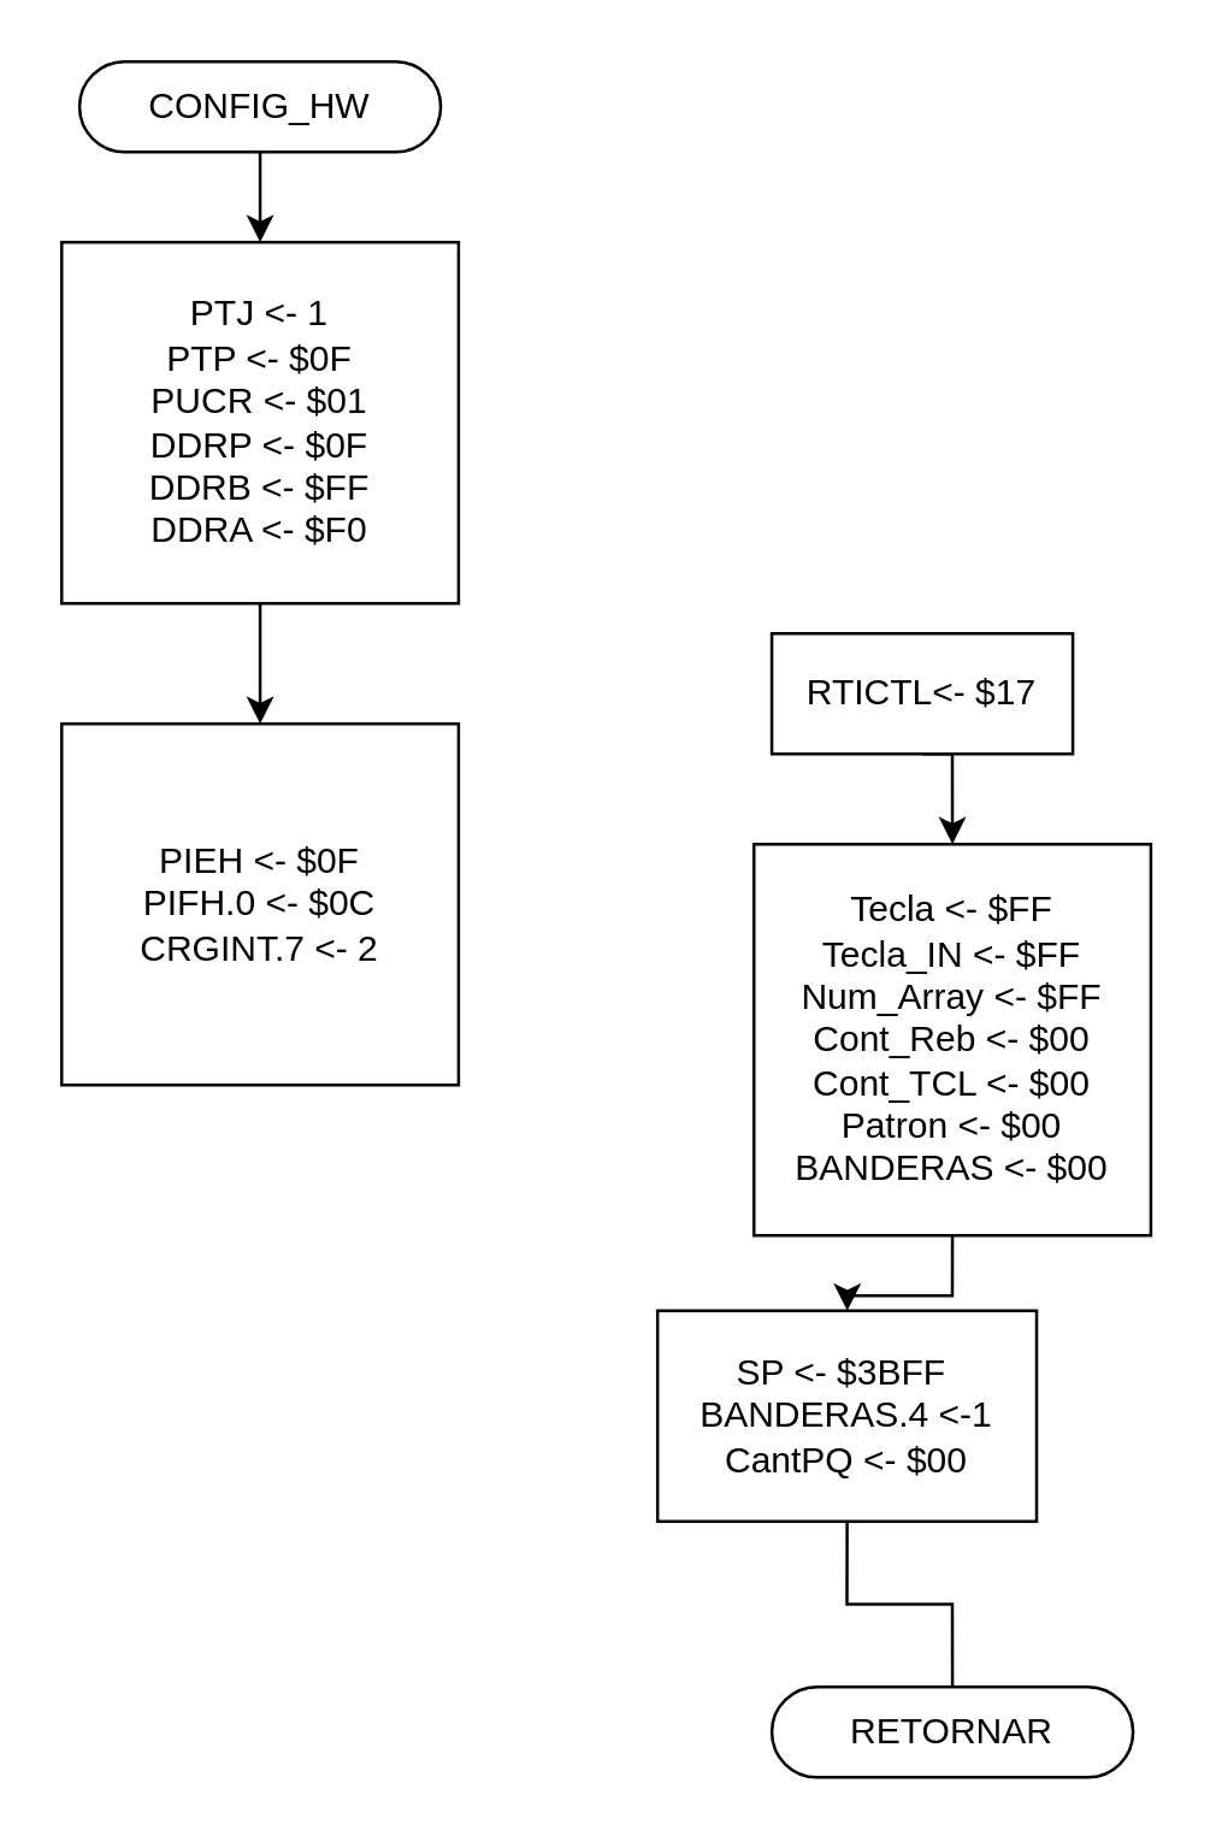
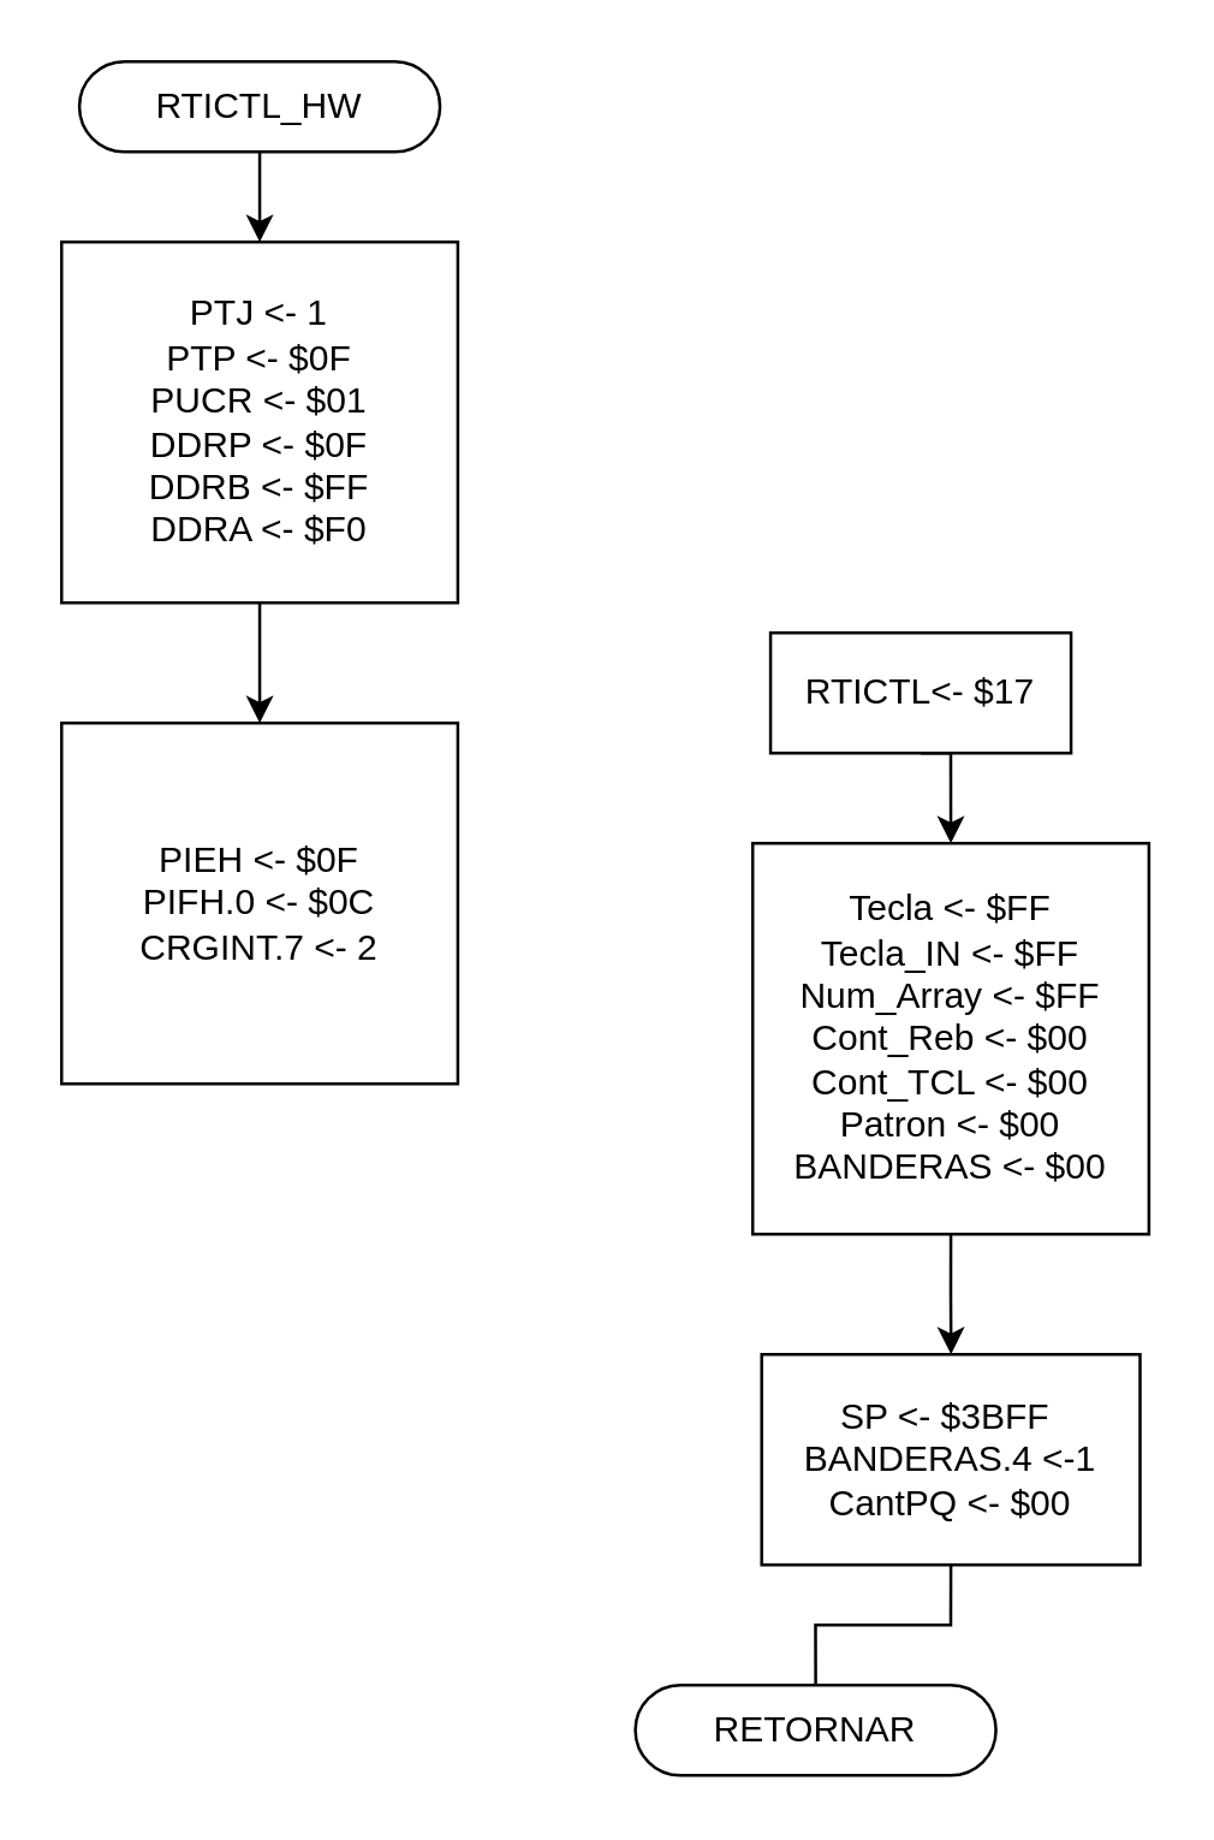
- <mxCell id="3" value="CONFIG_HW" style="rounded=1;whiteSpace=wrap;html=1;fontSize=12;glass=0;strokeWidth=1;shadow=0;arcSize=50;" parent="1" vertex="1"><mxGeometry x="25.93" y="20" width="120" height="30" as="geometry" /></mxCell>
+ <mxCell id="3" value="RTICTL_HW" style="rounded=1;whiteSpace=wrap;html=1;fontSize=12;glass=0;strokeWidth=1;shadow=0;arcSize=50;" parent="1" vertex="1"><mxGeometry x="25.93" y="20" width="120" height="30" as="geometry" /></mxCell>
- <mxCell id="11" value="&lt;span&gt;SP &amp;lt;-&amp;nbsp;$3BFF&amp;nbsp;&lt;br&gt;BANDERAS.4 &amp;lt;-1&lt;br&gt;CantPQ &amp;lt;- $00&lt;br&gt;&lt;/span&gt;" style="rounded=0;whiteSpace=wrap;html=1;" parent="1" vertex="1"><mxGeometry x="217.98" y="435" width="125.92" height="70" as="geometry" /></mxCell>
+ <mxCell id="11" value="&lt;span&gt;SP &amp;lt;-&amp;nbsp;$3BFF&amp;nbsp;&lt;br&gt;BANDERAS.4 &amp;lt;-1&lt;br&gt;CantPQ &amp;lt;- $00&lt;br&gt;&lt;/span&gt;" style="rounded=0;whiteSpace=wrap;html=1;" parent="1" vertex="1"><mxGeometry x="252.98" y="450" width="125.92" height="70" as="geometry" /></mxCell>
- <mxCell id="13" value="RETORNAR" style="rounded=1;whiteSpace=wrap;html=1;fontSize=12;glass=0;strokeWidth=1;shadow=0;arcSize=50;" vertex="1" parent="1"><mxGeometry x="255.94" y="560" width="120" height="30" as="geometry" /></mxCell>
+ <mxCell id="13" value="RETORNAR" style="rounded=1;whiteSpace=wrap;html=1;fontSize=12;glass=0;strokeWidth=1;shadow=0;arcSize=50;" vertex="1" parent="1"><mxGeometry x="210.94" y="560" width="120" height="30" as="geometry" /></mxCell>
